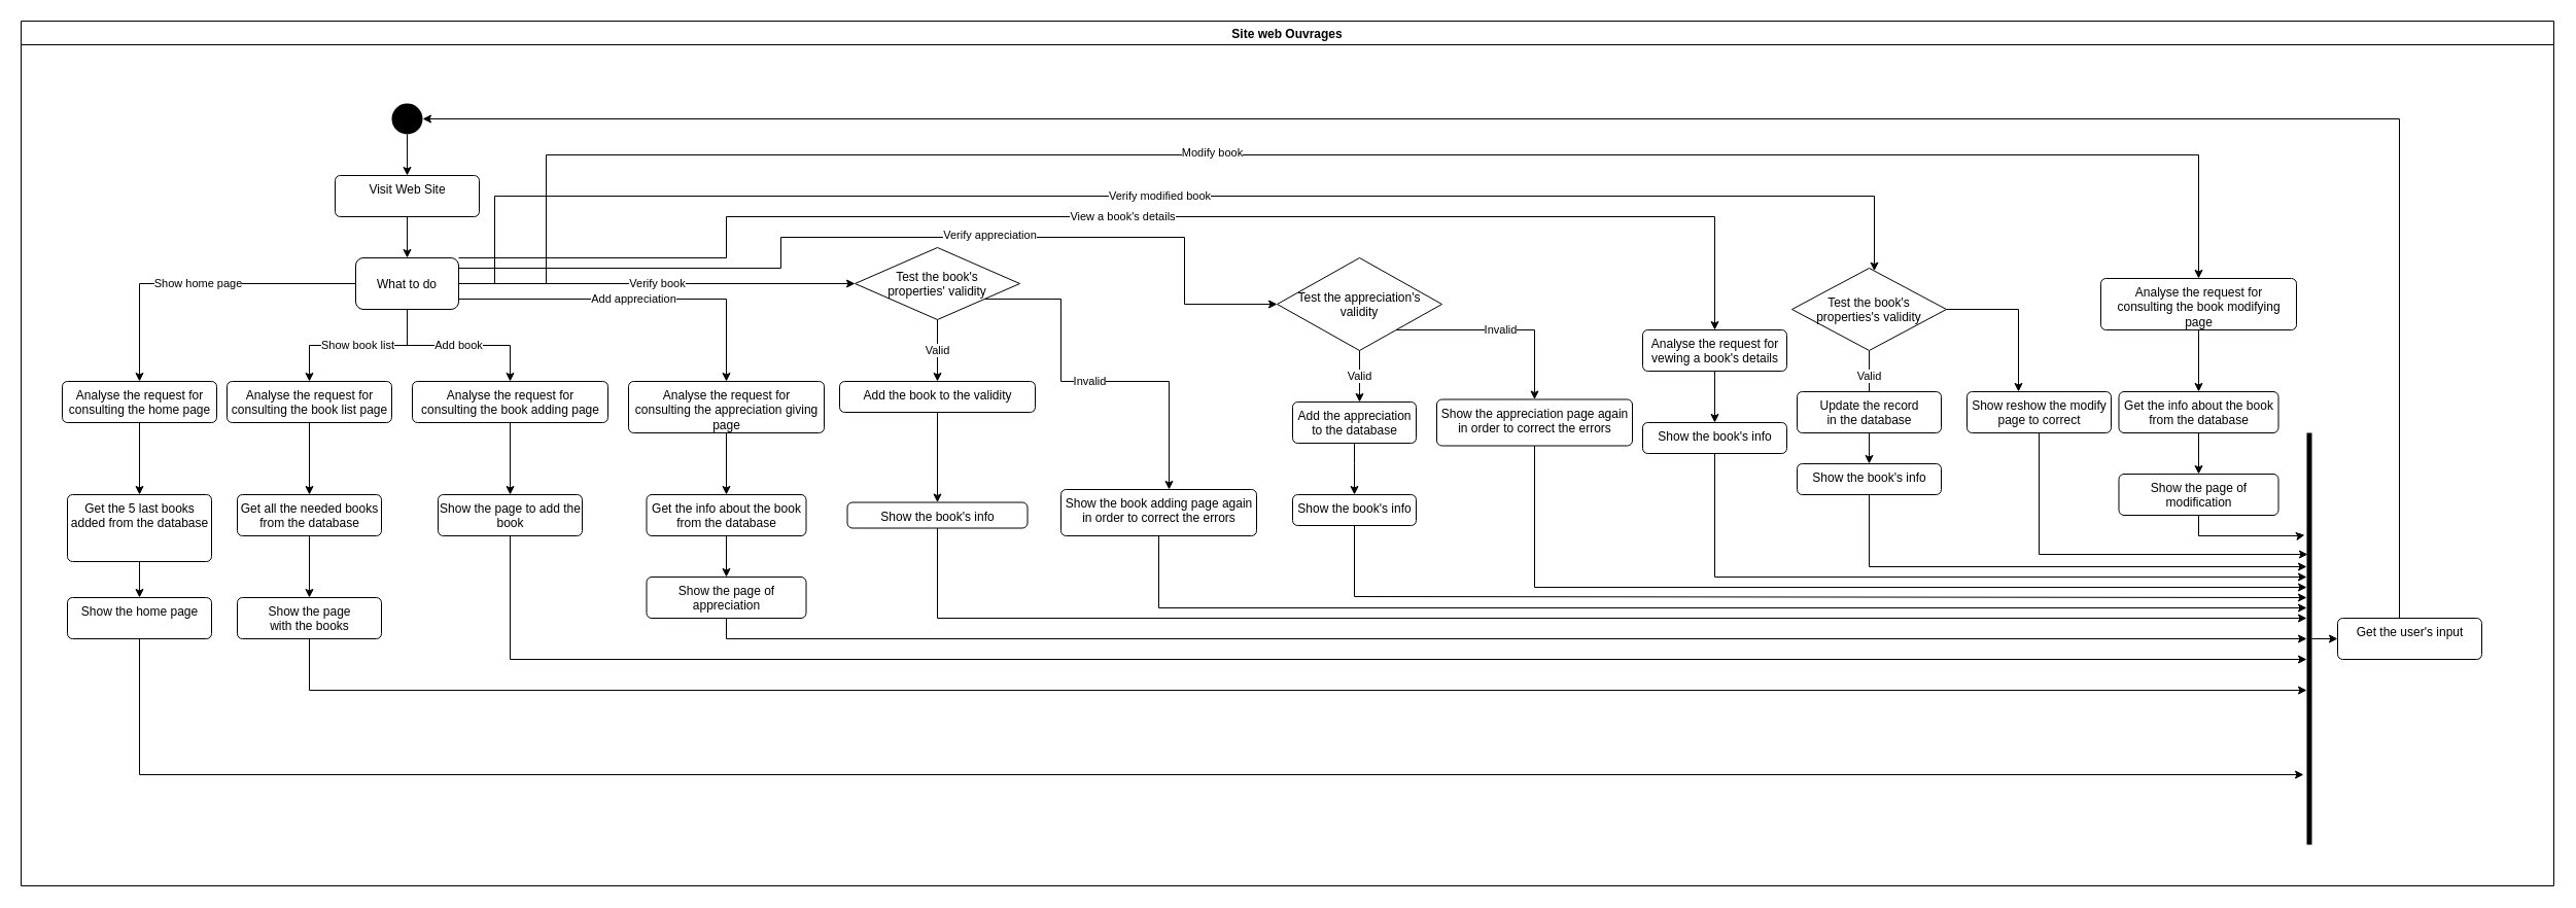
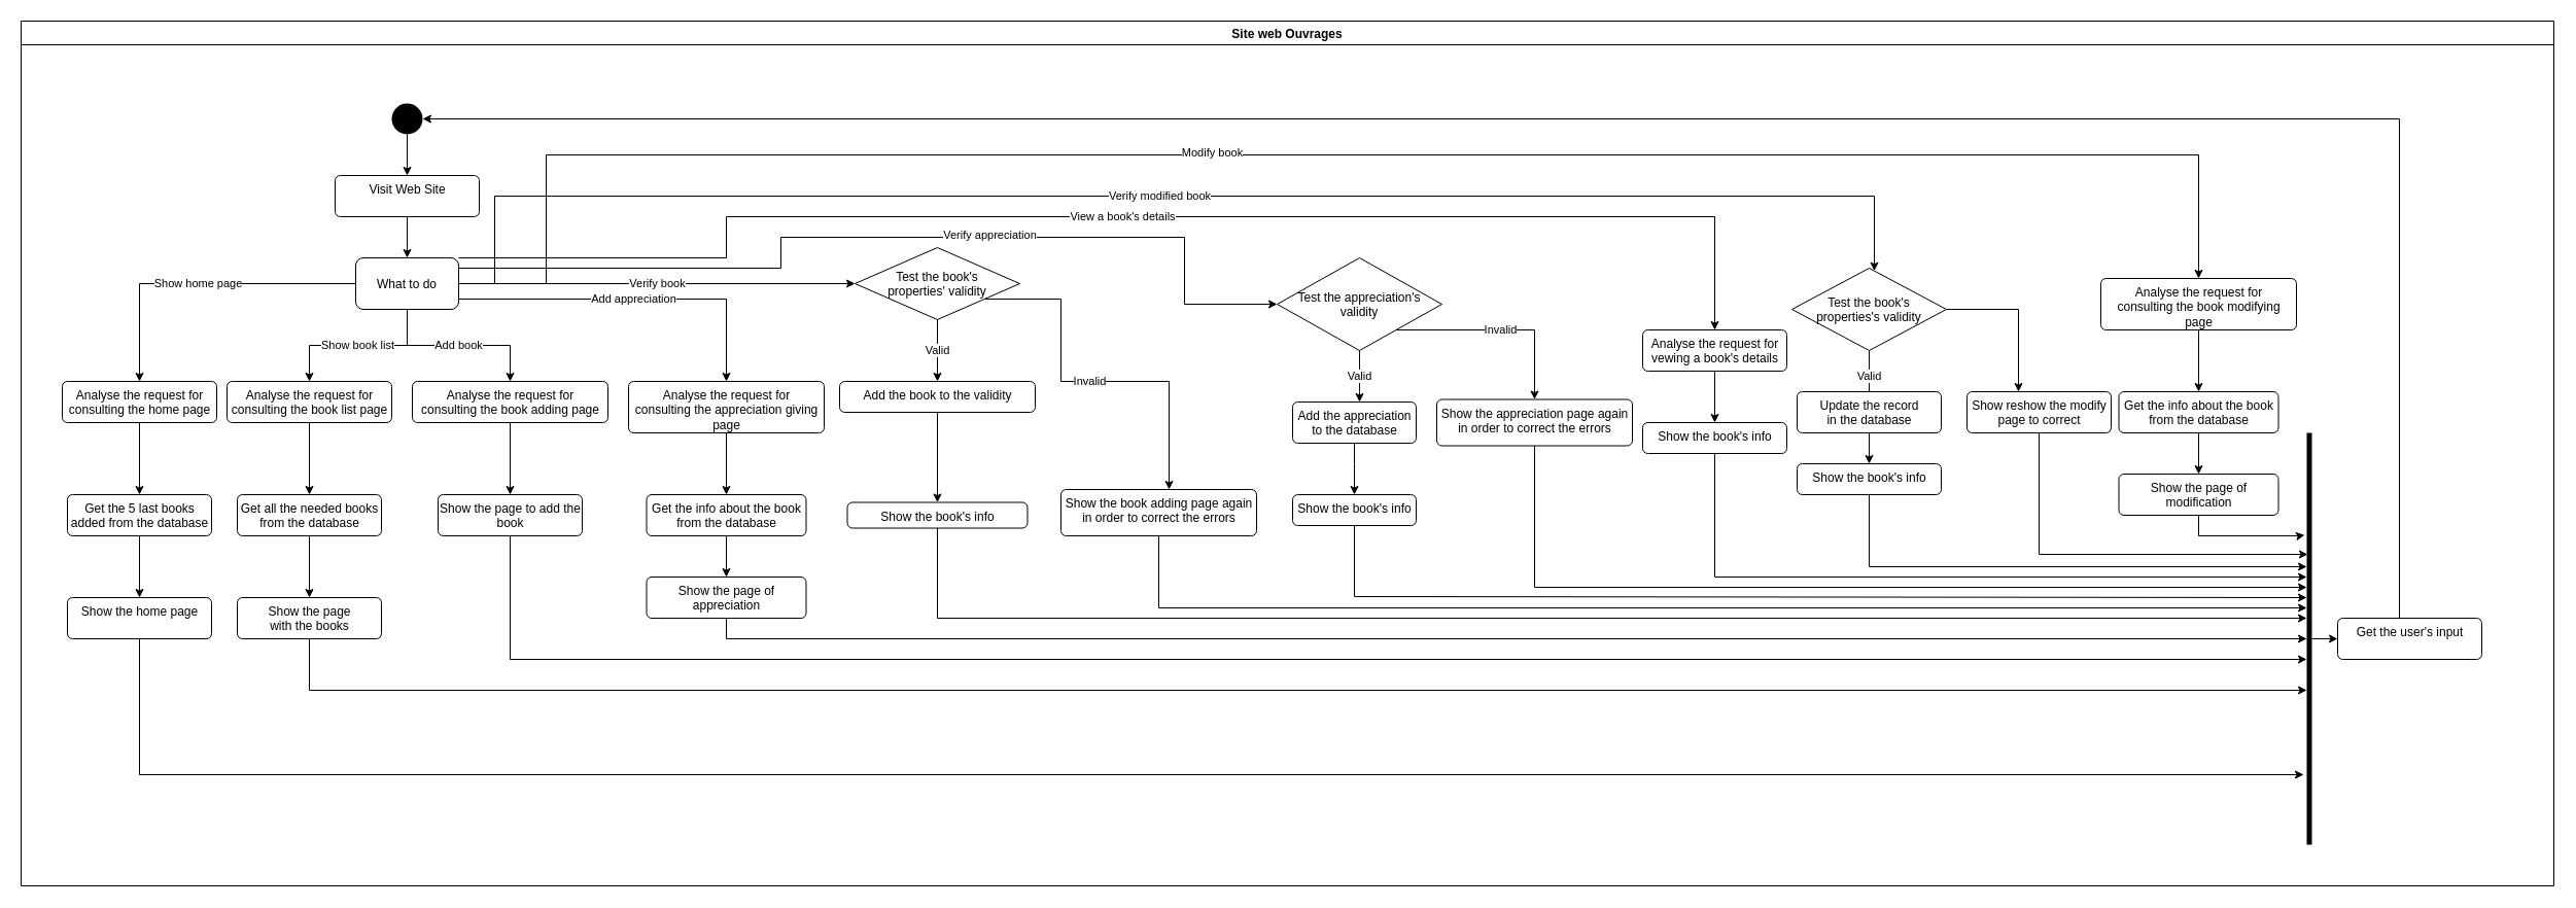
- <mxCell id="28" value="&lt;div&gt;Get the 5 last books &lt;br&gt;&lt;/div&gt;&lt;div&gt;added from the database&lt;br&gt;&lt;/div&gt;" style="html=1;align=center;verticalAlign=top;rounded=1;absoluteArcSize=1;arcSize=10;dashed=0;" parent="2" vertex="1"><mxGeometry x="45" y="460" width="140" height="65" as="geometry" /></mxCell>
+ <mxCell id="28" value="&lt;div&gt;Get the 5 last books &lt;br&gt;&lt;/div&gt;&lt;div&gt;added from the database&lt;br&gt;&lt;/div&gt;" style="html=1;align=center;verticalAlign=top;rounded=1;absoluteArcSize=1;arcSize=10;dashed=0;" parent="2" vertex="1"><mxGeometry x="45" y="460" width="140" height="40" as="geometry" /></mxCell>
